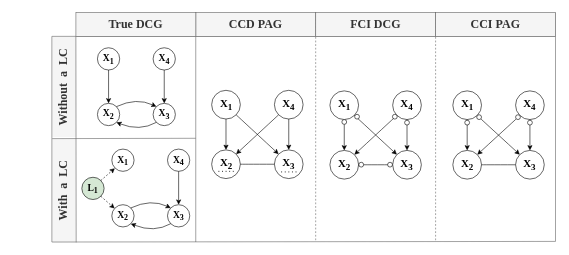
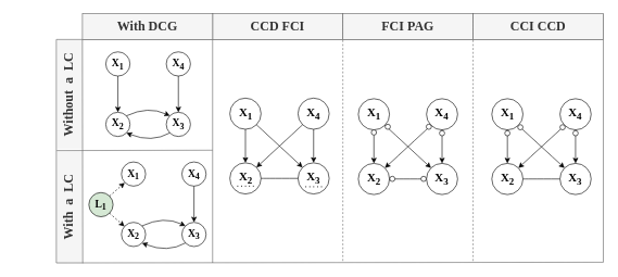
- <mxCell id="14" value="&lt;span style=&quot;background-color: rgb(245, 245, 245);&quot;&gt;&lt;b&gt;True DCG&lt;/b&gt;&lt;/span&gt;" style="text;whiteSpace=wrap;html=1;fontSize=20;fontFamily=Times New Roman;fillColor=#f5f5f5;fontColor=#333333;strokeColor=#666666;align=center;" parent="1" vertex="1"><mxGeometry x="126.12" y="20" width="200" height="40" as="geometry" /></mxCell>
+ <mxCell id="14" value="&lt;span style=&quot;background-color: rgb(245, 245, 245);&quot;&gt;&lt;b&gt;With DCG&lt;/b&gt;&lt;/span&gt;" style="text;whiteSpace=wrap;html=1;fontSize=20;fontFamily=Times New Roman;fillColor=#f5f5f5;fontColor=#333333;strokeColor=#666666;align=center;" parent="1" vertex="1"><mxGeometry x="126.12" y="20" width="200" height="40" as="geometry" /></mxCell>
- <mxCell id="11" value="&lt;span style=&quot;background-color: rgb(245, 245, 245);&quot;&gt;&lt;b&gt;CCD PAG&lt;/b&gt;&lt;/span&gt;" style="text;whiteSpace=wrap;html=1;fontSize=20;fontFamily=Times New Roman;align=center;fillColor=#f5f5f5;fontColor=#333333;strokeColor=#666666;" parent="1" vertex="1"><mxGeometry x="326.12" y="20" width="200" height="40" as="geometry" /></mxCell>
+ <mxCell id="11" value="&lt;span style=&quot;background-color: rgb(245, 245, 245);&quot;&gt;&lt;b&gt;CCD FCI&lt;/b&gt;&lt;/span&gt;" style="text;whiteSpace=wrap;html=1;fontSize=20;fontFamily=Times New Roman;align=center;fillColor=#f5f5f5;fontColor=#333333;strokeColor=#666666;" parent="1" vertex="1"><mxGeometry x="326.12" y="20" width="200" height="40" as="geometry" /></mxCell>
- <mxCell id="12" value="&lt;span style=&quot;background-color: rgb(245, 245, 245);&quot;&gt;&lt;b&gt;FCI DCG&lt;/b&gt;&lt;/span&gt;" style="text;whiteSpace=wrap;html=1;fontSize=20;fontFamily=Times New Roman;align=center;fillColor=#f5f5f5;fontColor=#333333;strokeColor=#666666;" parent="1" vertex="1"><mxGeometry x="526.12" y="20" width="200" height="40" as="geometry" /></mxCell>
+ <mxCell id="12" value="&lt;span style=&quot;background-color: rgb(245, 245, 245);&quot;&gt;&lt;b&gt;FCI PAG&lt;/b&gt;&lt;/span&gt;" style="text;whiteSpace=wrap;html=1;fontSize=20;fontFamily=Times New Roman;align=center;fillColor=#f5f5f5;fontColor=#333333;strokeColor=#666666;" parent="1" vertex="1"><mxGeometry x="526.12" y="20" width="200" height="40" as="geometry" /></mxCell>
- <mxCell id="13" value="&lt;span style=&quot;background-color: rgb(245, 245, 245);&quot;&gt;&lt;b&gt;CCI PAG&lt;/b&gt;&lt;/span&gt;" style="text;whiteSpace=wrap;html=1;fontSize=20;fontFamily=Times New Roman;align=center;fillColor=#f5f5f5;fontColor=#333333;strokeColor=#666666;" parent="1" vertex="1"><mxGeometry x="726.12" y="20" width="200" height="40" as="geometry" /></mxCell>
+ <mxCell id="13" value="&lt;span style=&quot;background-color: rgb(245, 245, 245);&quot;&gt;&lt;b&gt;CCI CCD&lt;/b&gt;&lt;/span&gt;" style="text;whiteSpace=wrap;html=1;fontSize=20;fontFamily=Times New Roman;align=center;fillColor=#f5f5f5;fontColor=#333333;strokeColor=#666666;" parent="1" vertex="1"><mxGeometry x="726.12" y="20" width="200" height="40" as="geometry" /></mxCell>
